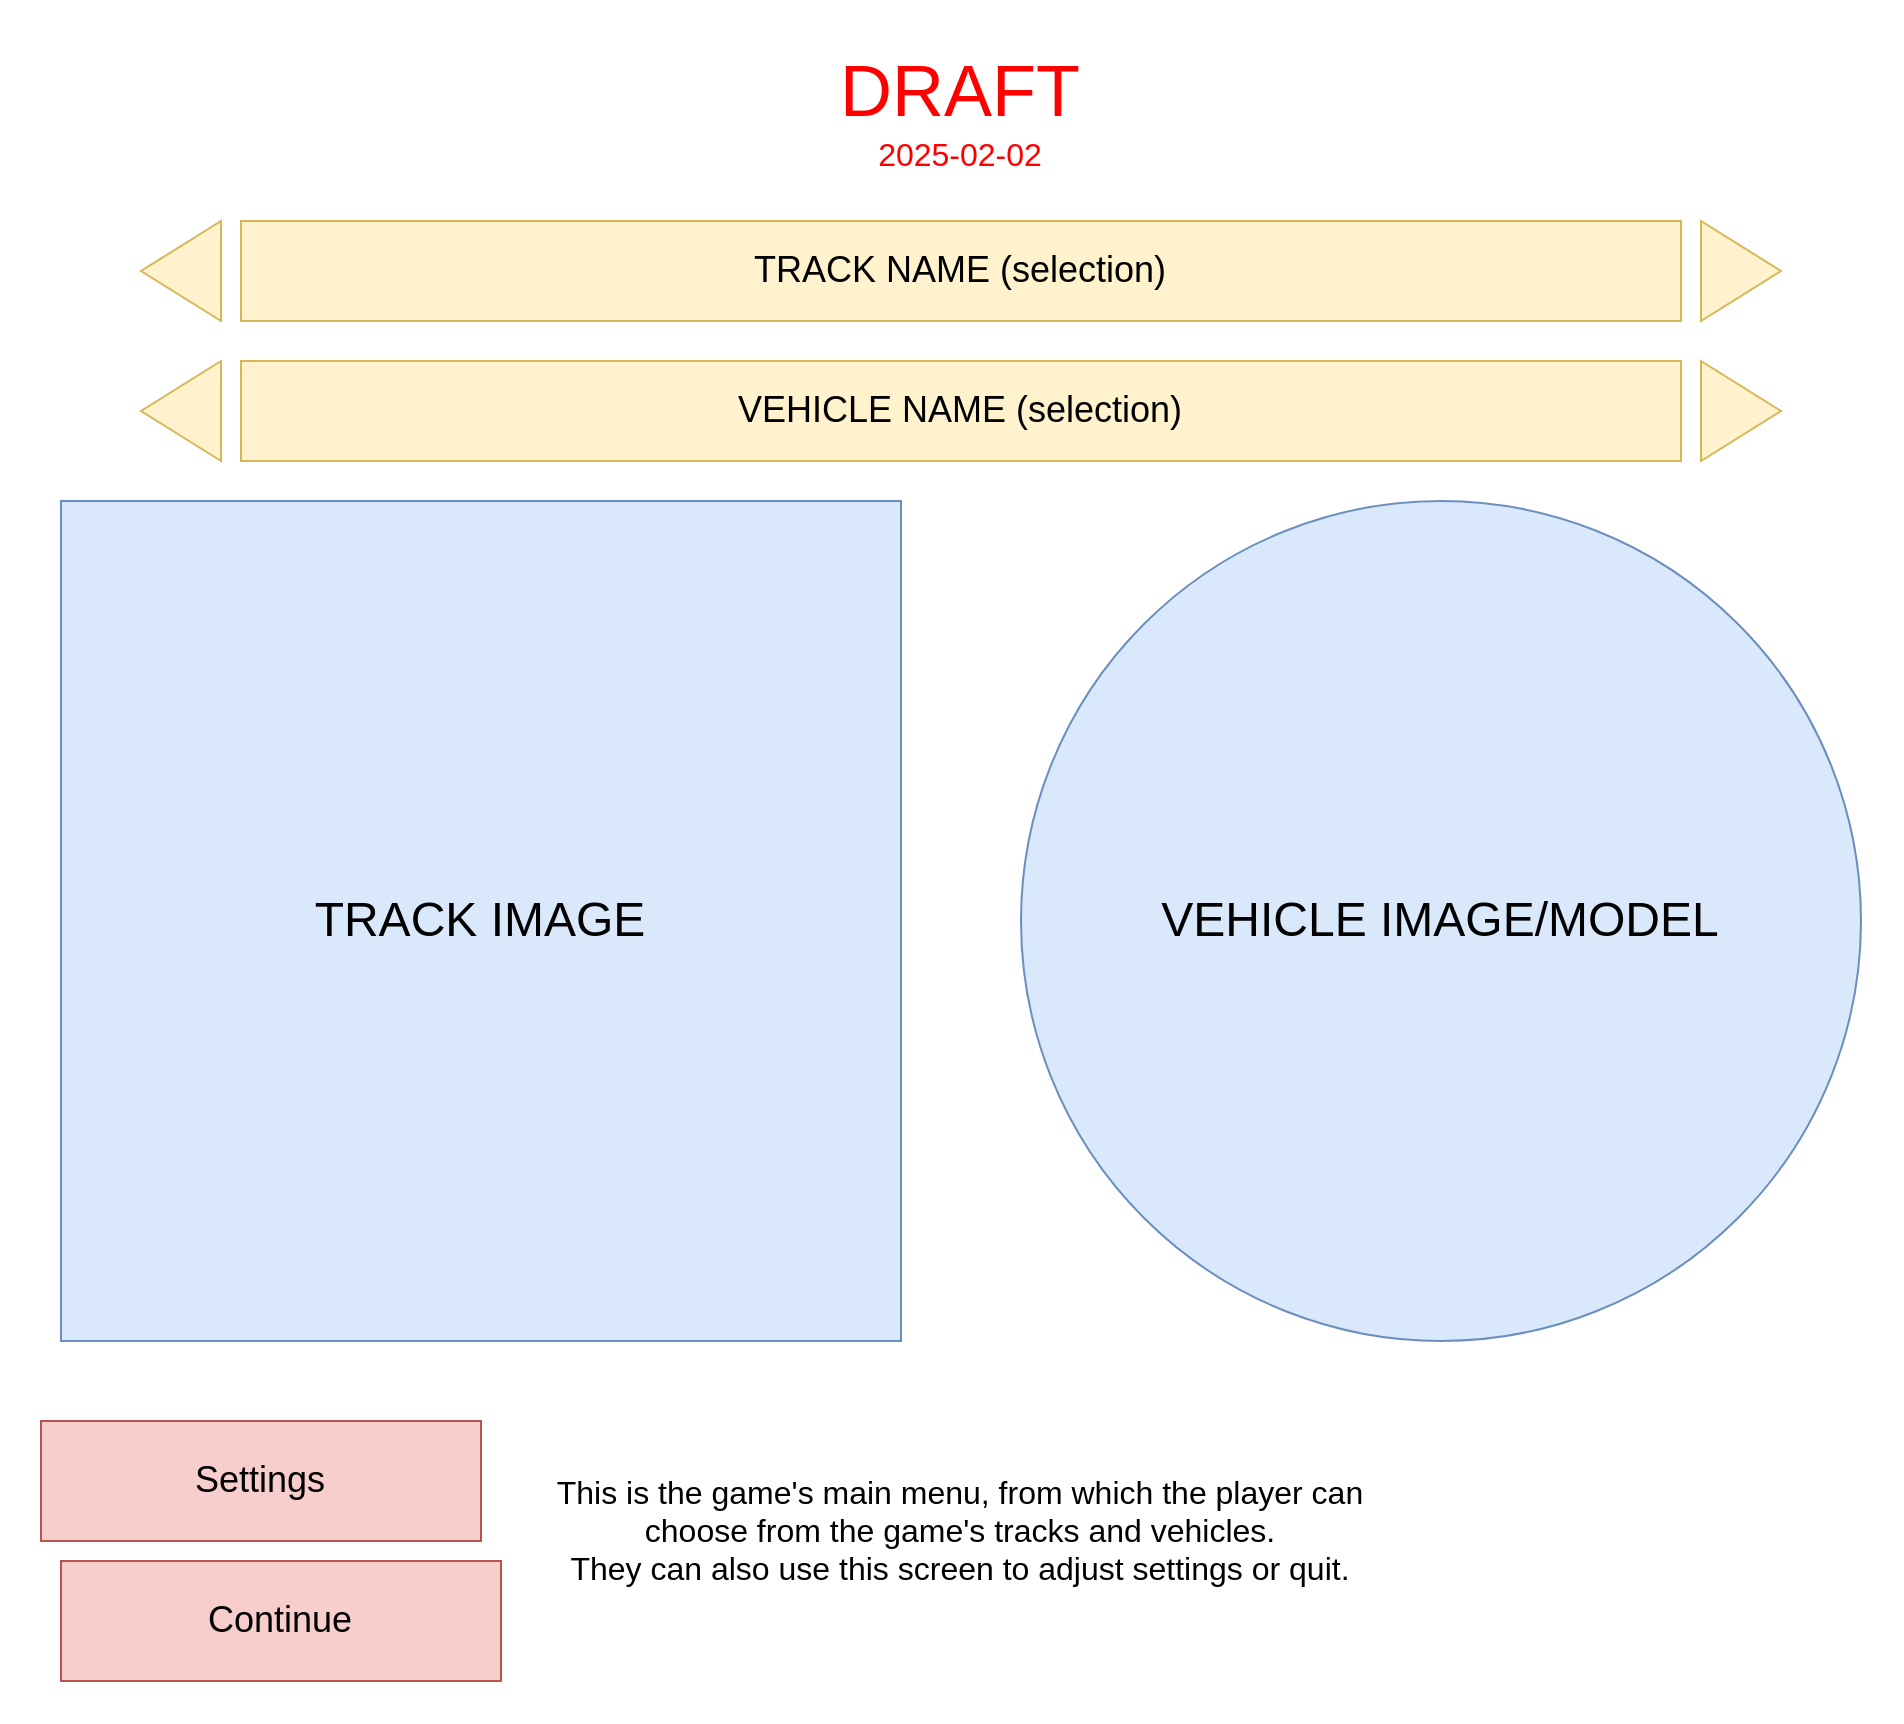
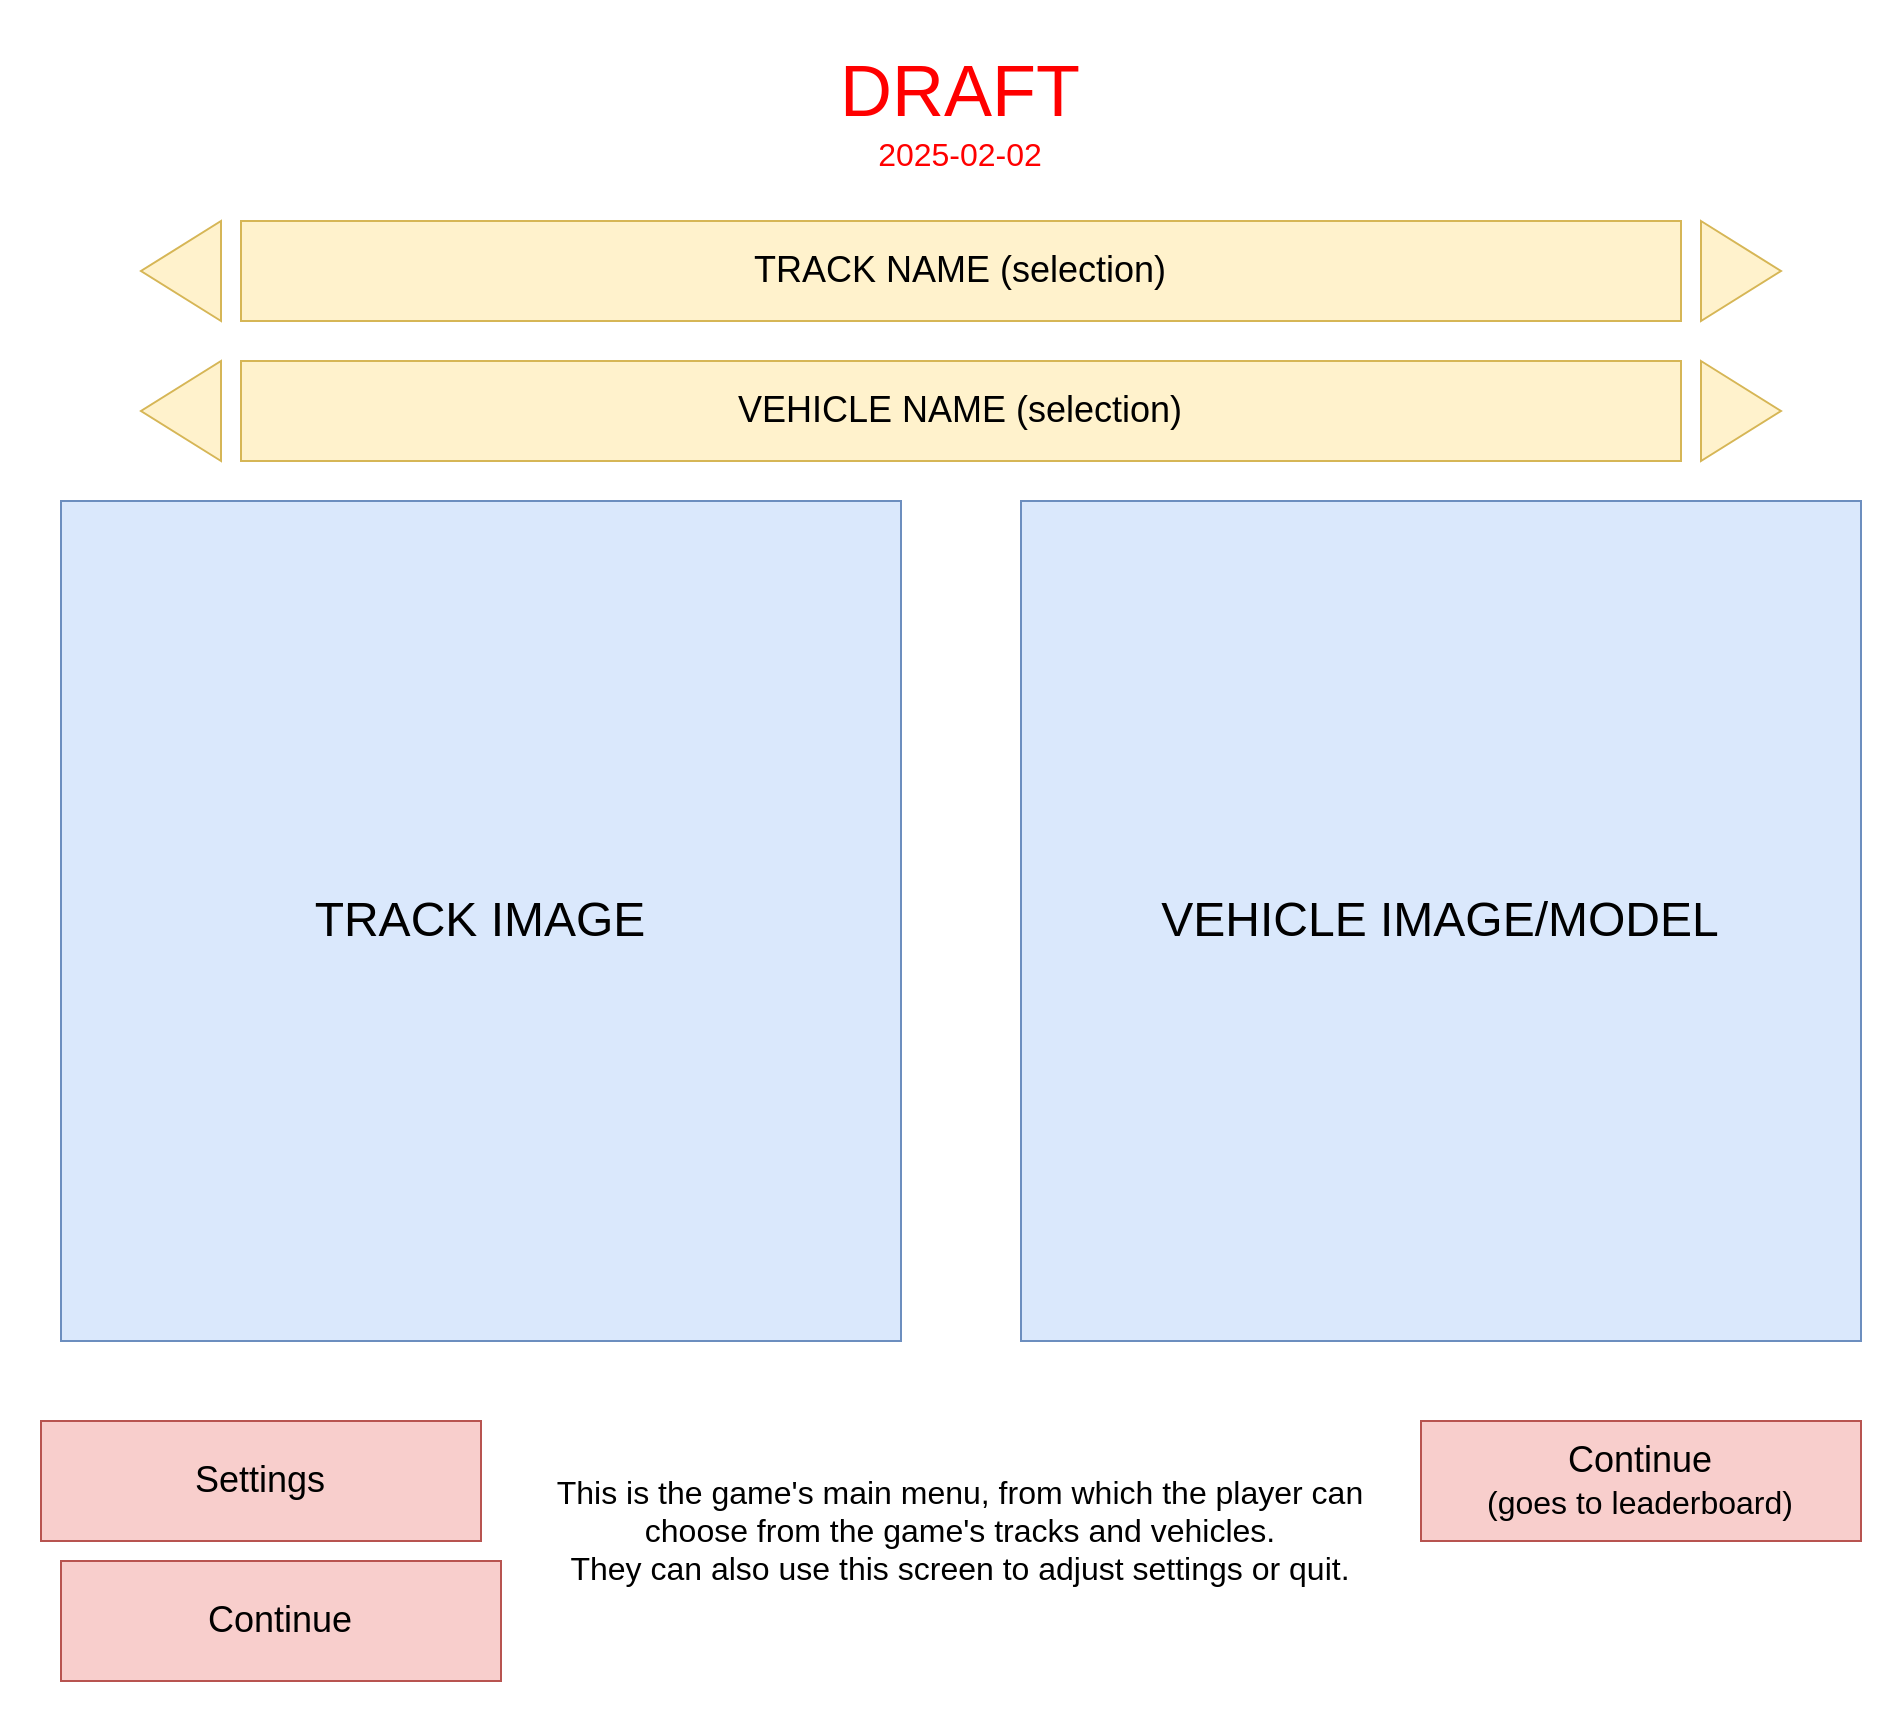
- <mxCell id="3" value="&lt;font style=&quot;font-size: 24px;&quot;&gt;VEHICLE IMAGE/MODEL&lt;br&gt;&lt;/font&gt;" style="ellipse;whiteSpace=wrap;html=1;aspect=fixed;fillColor=#dae8fc;strokeColor=#6c8ebf;" vertex="1" parent="1"><mxGeometry x="510" y="250" width="420" height="420" as="geometry" /></mxCell>
+ <mxCell id="3" value="&lt;font style=&quot;font-size: 24px;&quot;&gt;VEHICLE IMAGE/MODEL&lt;br&gt;&lt;/font&gt;" style="whiteSpace=wrap;html=1;aspect=fixed;fillColor=#dae8fc;strokeColor=#6c8ebf;" vertex="1" parent="1"><mxGeometry x="510" y="250" width="420" height="420" as="geometry" /></mxCell>
+ <mxCell id="4" value="&lt;div&gt;&lt;font style=&quot;font-size: 18px;&quot;&gt;Continue&lt;/font&gt;&lt;/div&gt;&lt;font size=&quot;3&quot;&gt;(goes to leaderboard)&lt;/font&gt;" style="rounded=0;whiteSpace=wrap;html=1;fillColor=#f8cecc;strokeColor=#b85450;" vertex="1" parent="1"><mxGeometry x="710" y="710" width="220" height="60" as="geometry" /></mxCell>
